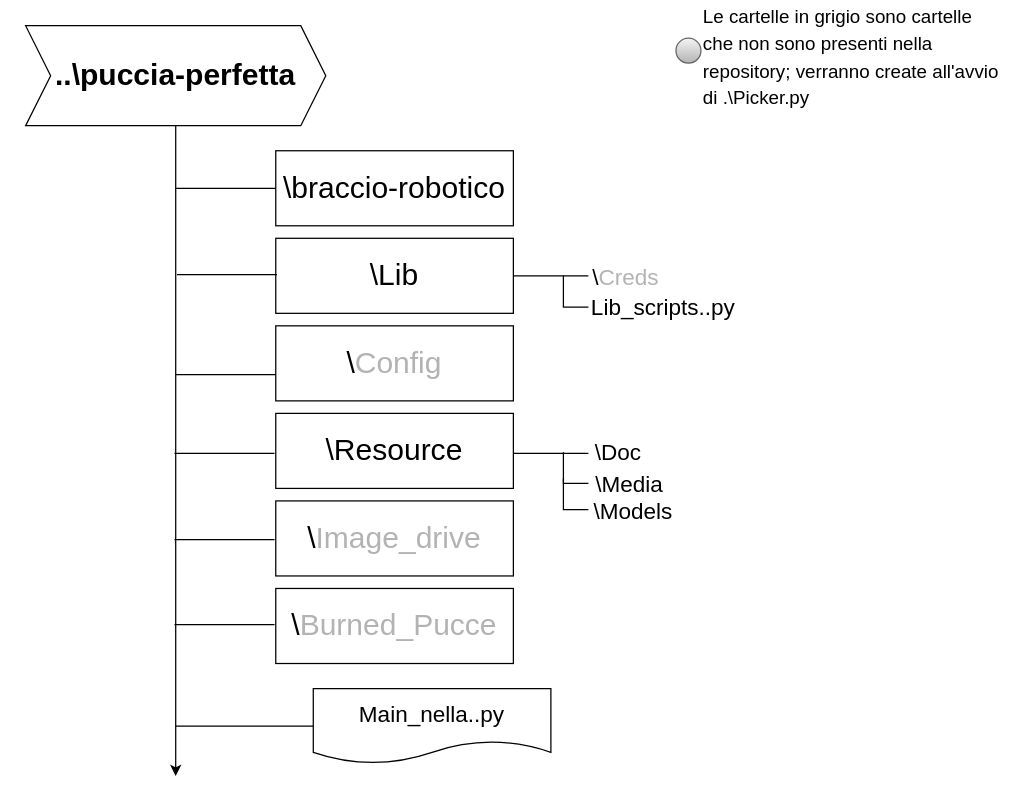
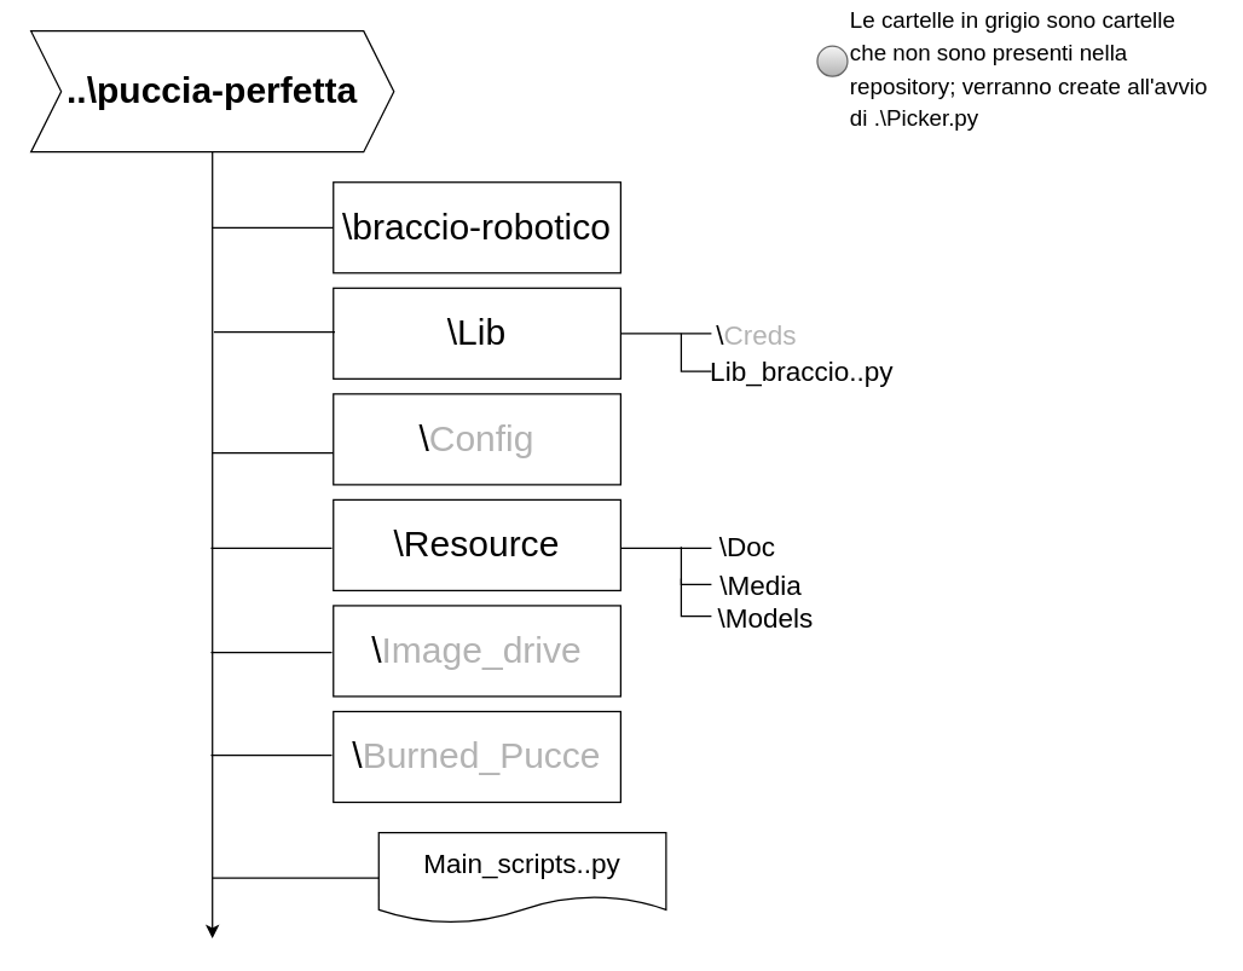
- <mxCell id="11" value="&lt;span style=&quot;font-size: 18px;&quot;&gt;&lt;font color=&quot;#000000&quot;&gt;Lib_scripts..py&lt;/font&gt;&lt;/span&gt;" style="text;html=1;strokeColor=none;fillColor=none;align=center;verticalAlign=middle;whiteSpace=wrap;rounded=0;fontSize=24;fontColor=#B3B3B3;" vertex="1" parent="1"><mxGeometry x="470" y="229" width="120" height="30" as="geometry" /></mxCell>
+ <mxCell id="11" value="&lt;span style=&quot;font-size: 18px;&quot;&gt;&lt;font color=&quot;#000000&quot;&gt;Lib_braccio..py&lt;/font&gt;&lt;/span&gt;" style="text;html=1;strokeColor=none;fillColor=none;align=center;verticalAlign=middle;whiteSpace=wrap;rounded=0;fontSize=24;fontColor=#B3B3B3;" vertex="1" parent="1"><mxGeometry x="470" y="229" width="120" height="30" as="geometry" /></mxCell>
- <mxCell id="26" value="Main_nella..py" style="shape=document;whiteSpace=wrap;html=1;boundedLbl=1;fontSize=18;fontColor=#000000;" vertex="1" parent="1"><mxGeometry x="250" y="550" width="190" height="60" as="geometry" /></mxCell>
+ <mxCell id="26" value="Main_scripts..py" style="shape=document;whiteSpace=wrap;html=1;boundedLbl=1;fontSize=18;fontColor=#000000;" vertex="1" parent="1"><mxGeometry x="250" y="550" width="190" height="60" as="geometry" /></mxCell>
